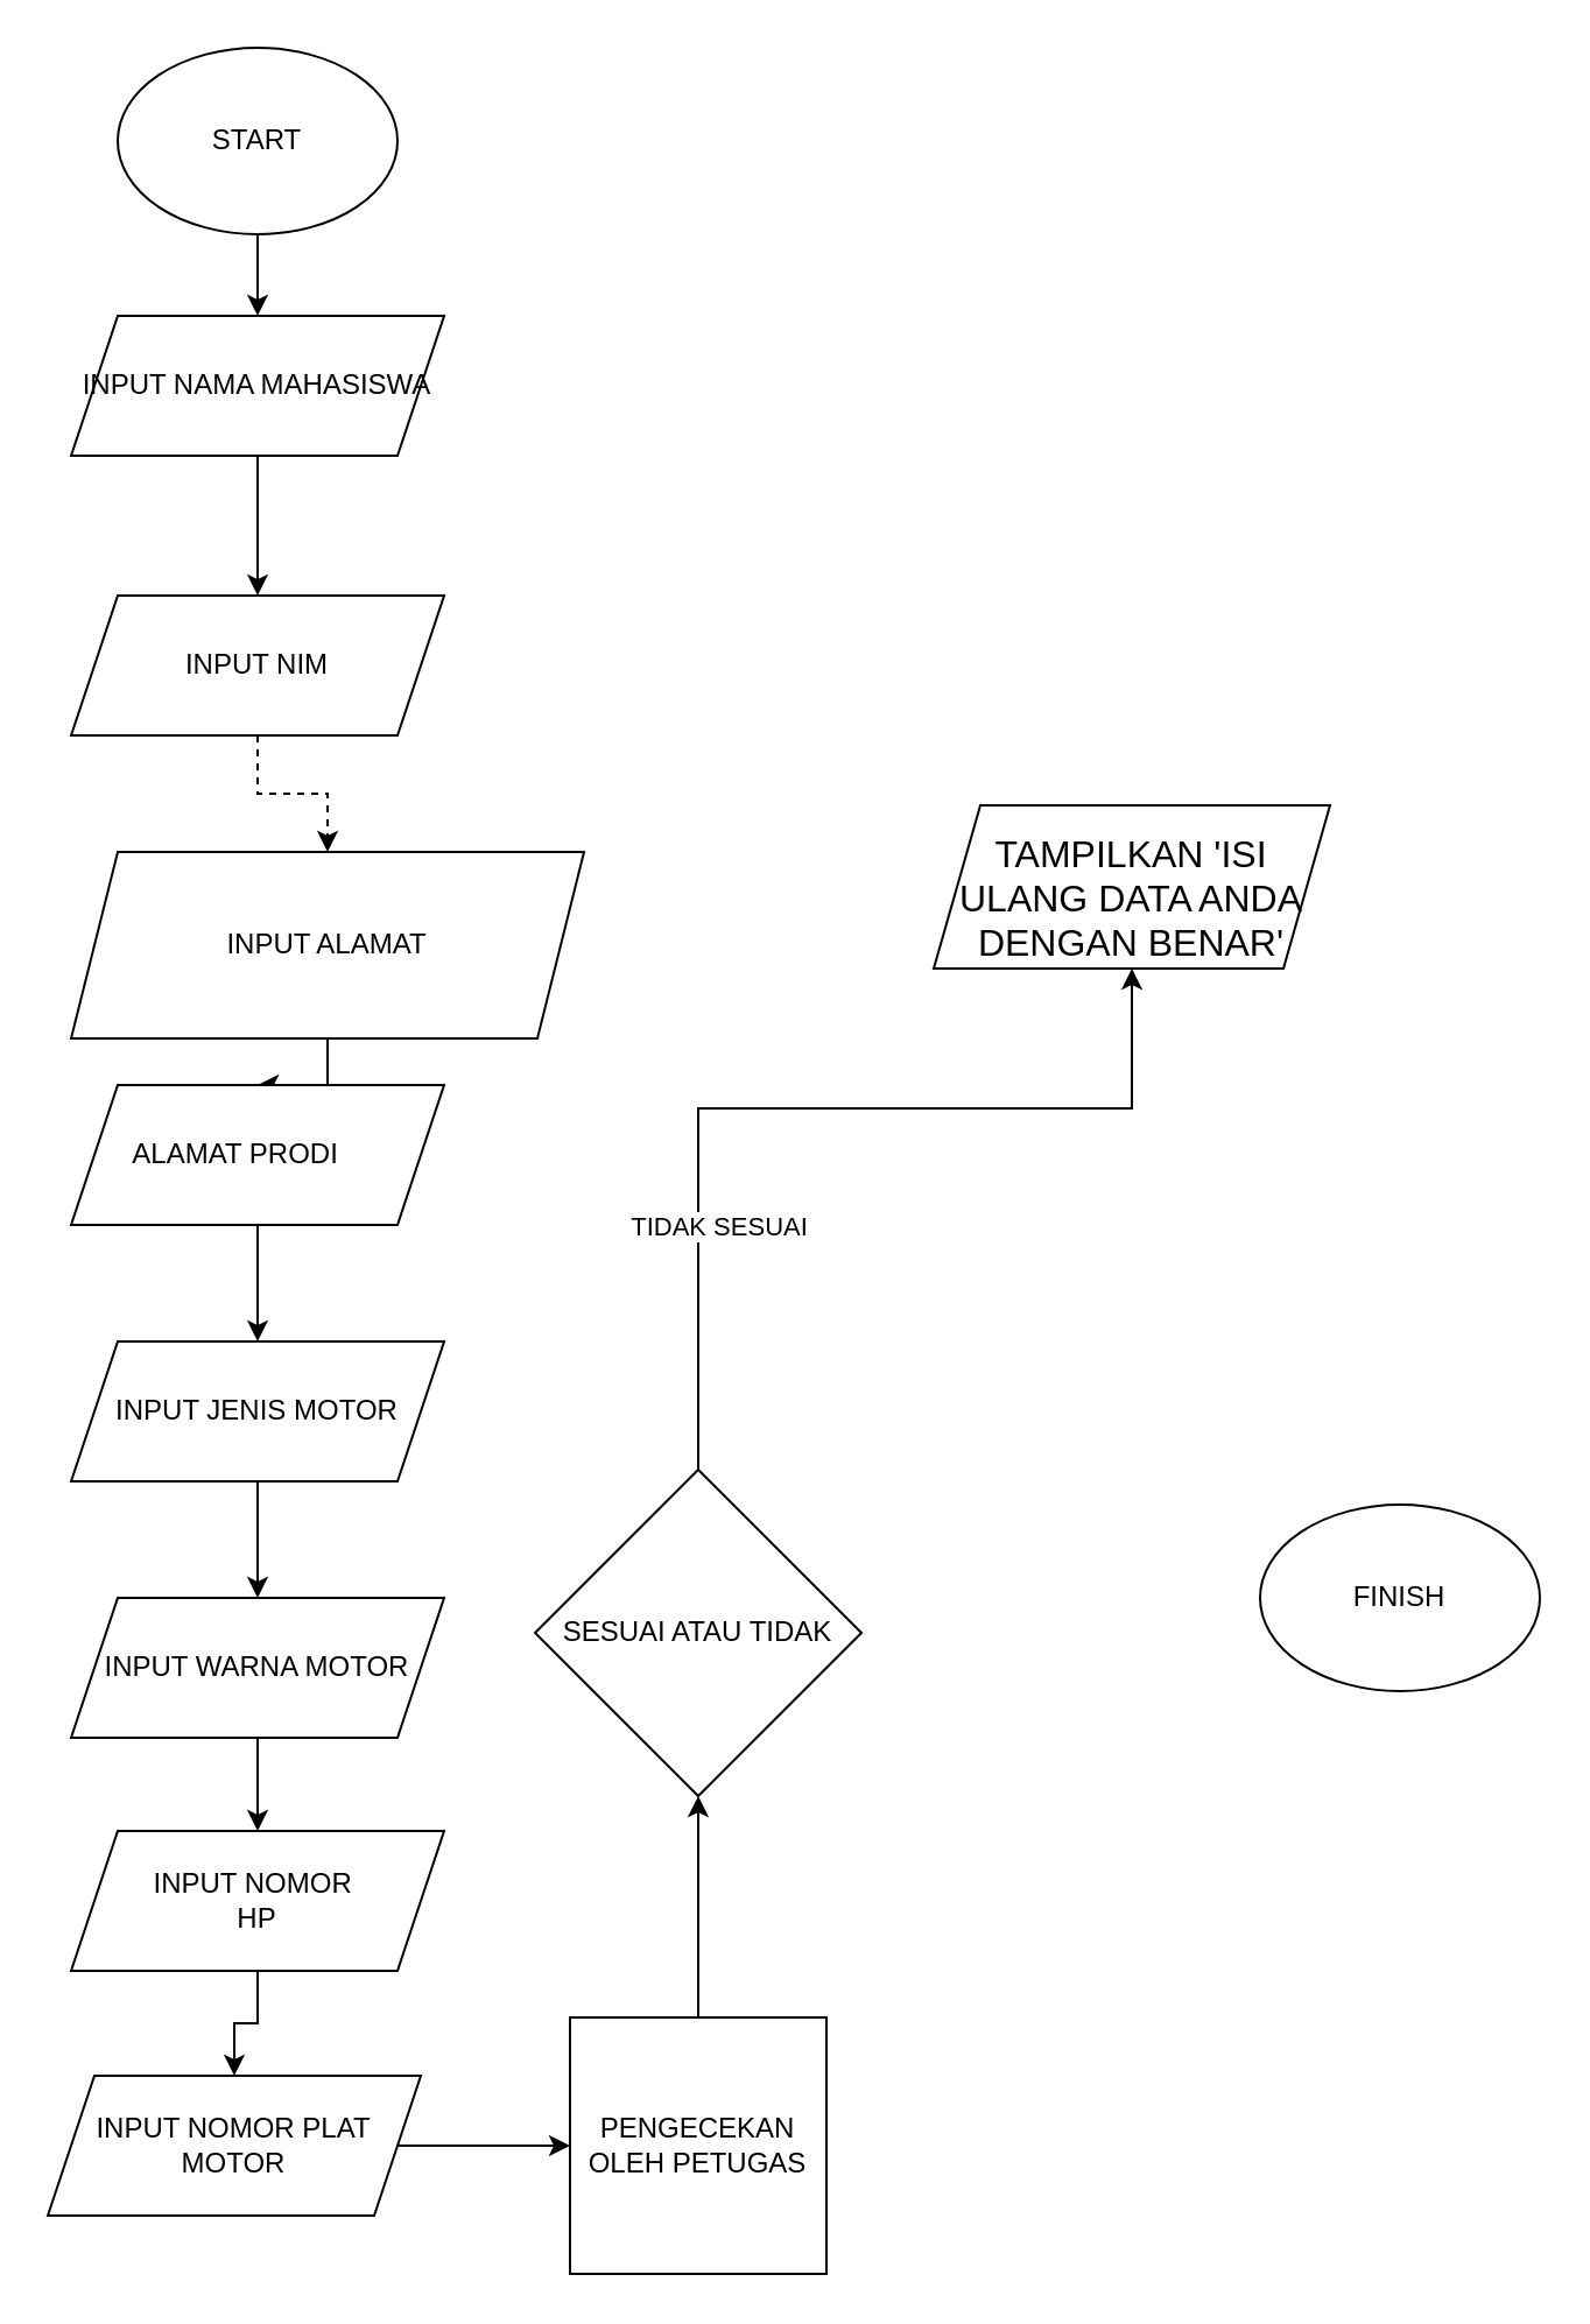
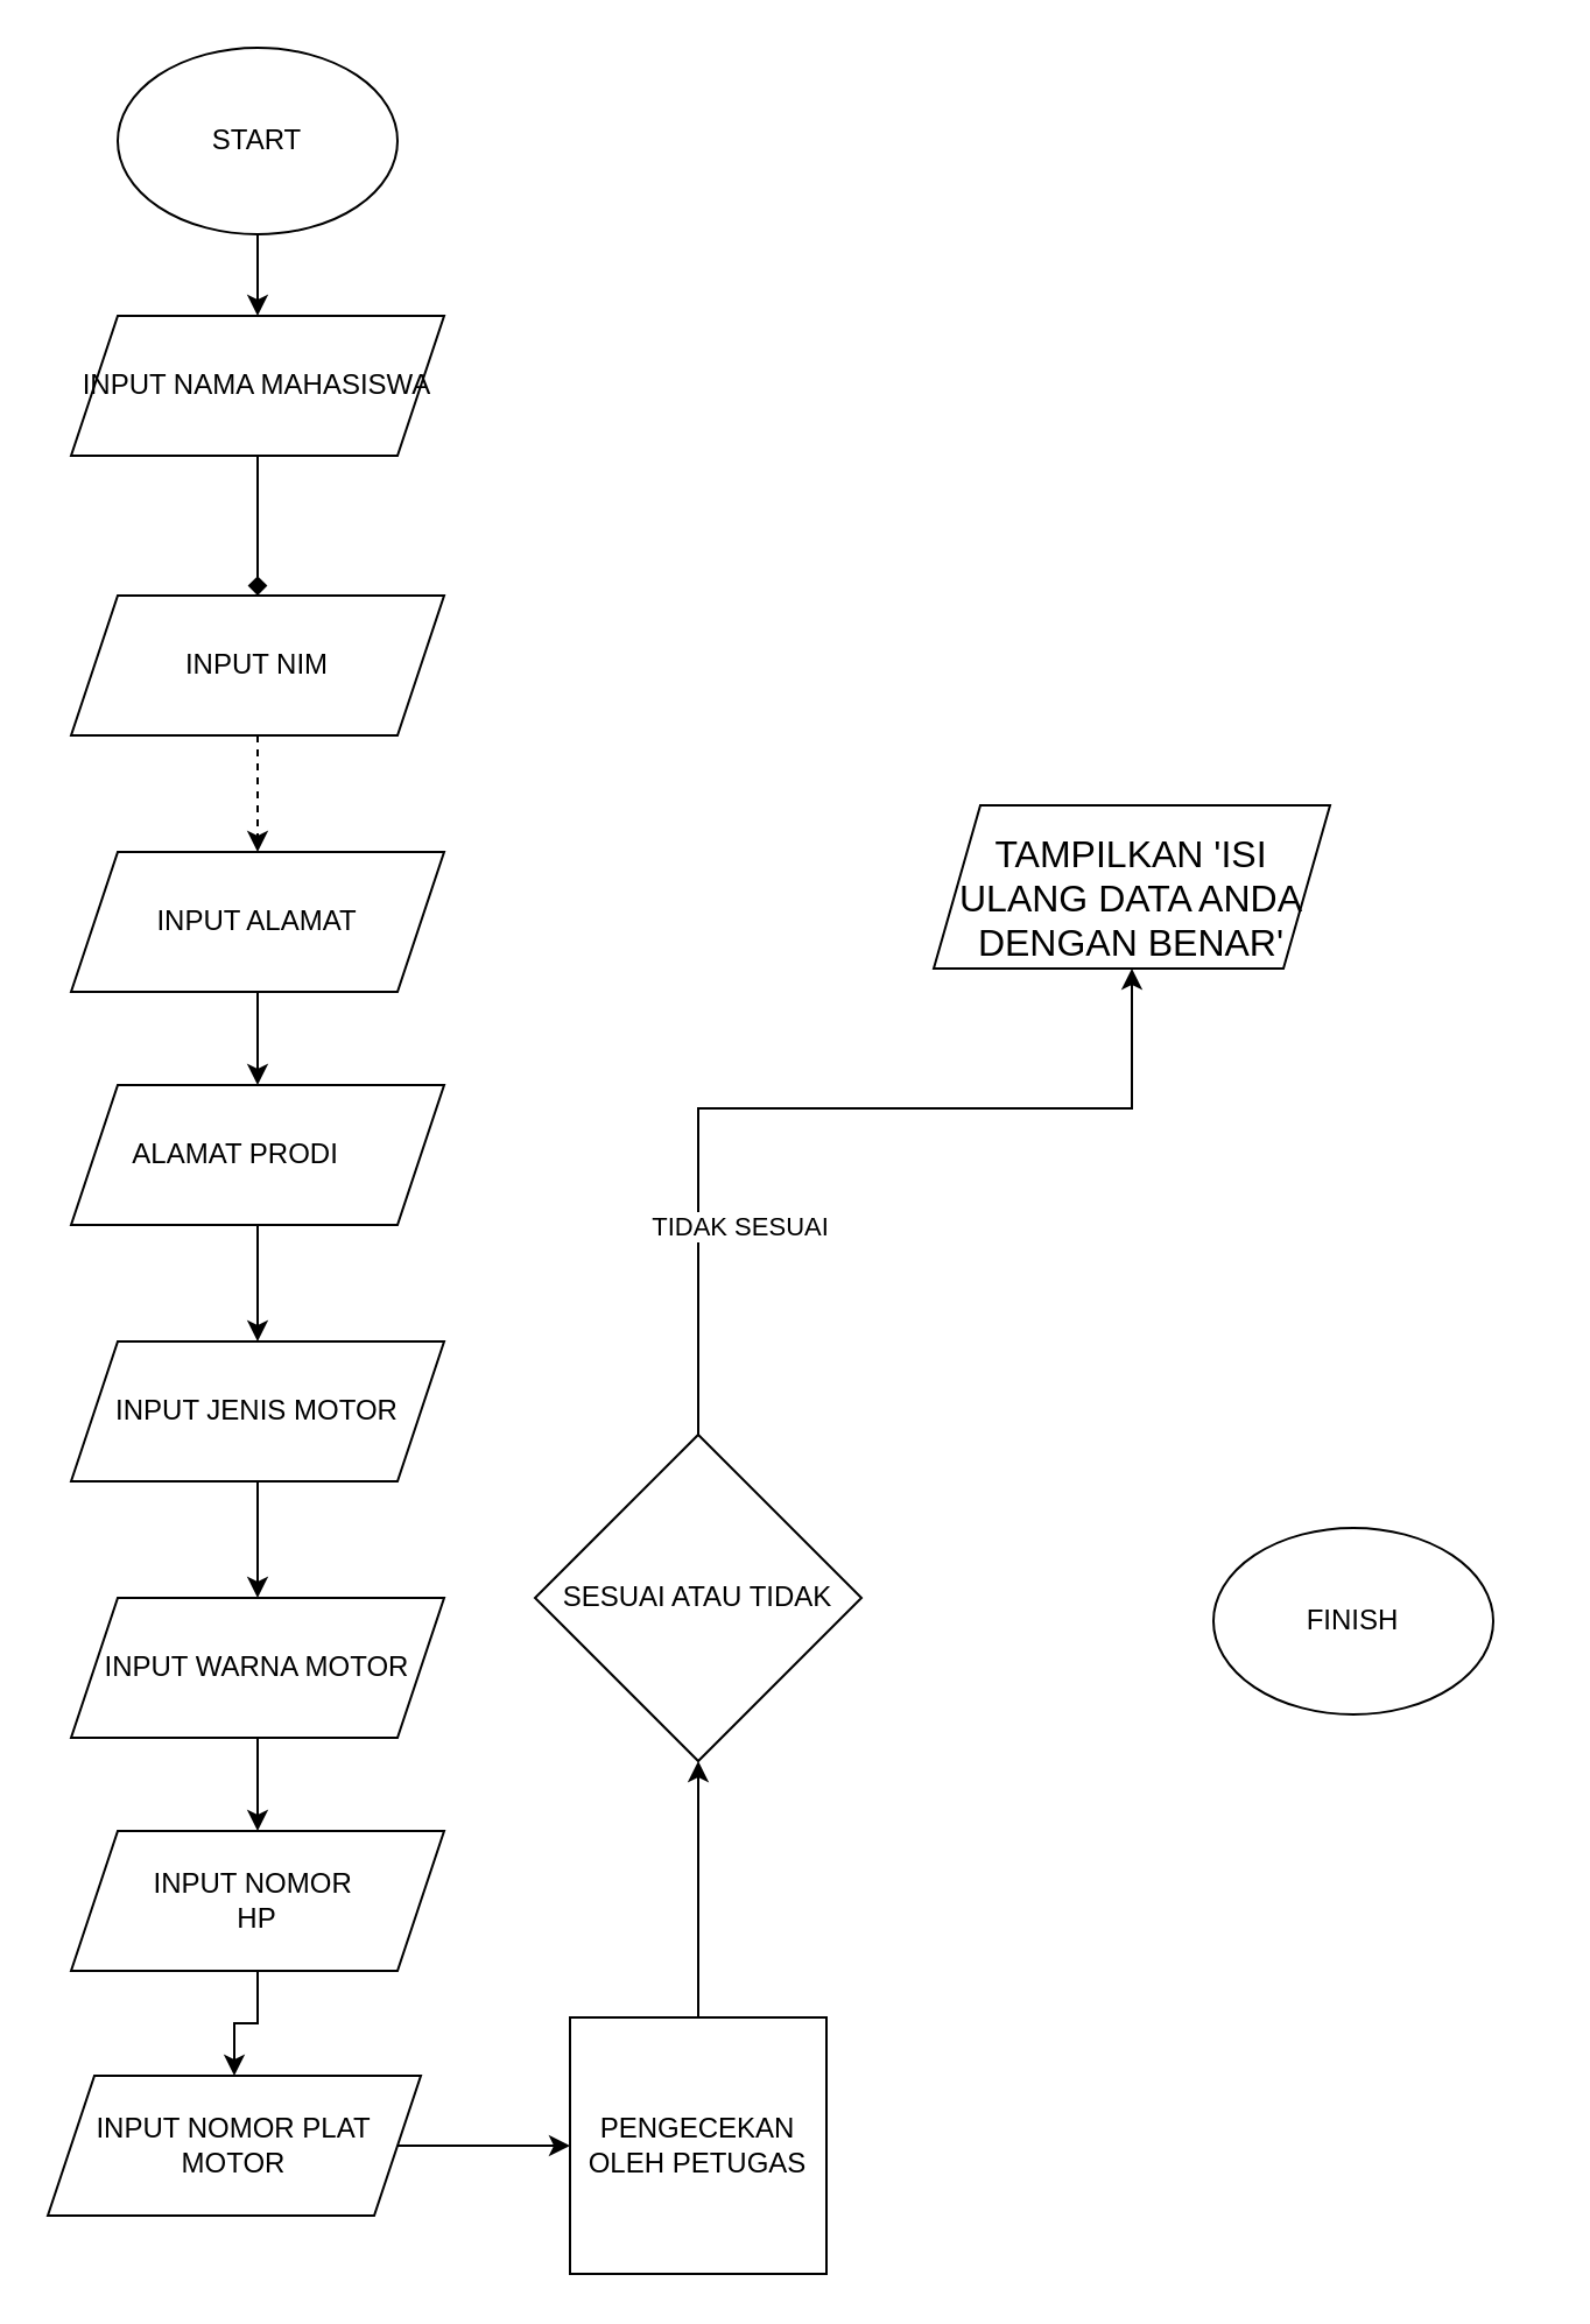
- <mxCell id="4" value="" style="edgeStyle=orthogonalEdgeStyle;rounded=0;orthogonalLoop=1;jettySize=auto;html=1;" edge="1" parent="1" source="5" target="7"><mxGeometry relative="1" as="geometry" /></mxCell>
+ <mxCell id="4" value="" style="edgeStyle=orthogonalEdgeStyle;rounded=0;orthogonalLoop=1;jettySize=auto;html=1;endArrow=diamond;" edge="1" parent="1" source="5" target="7"><mxGeometry relative="1" as="geometry" /></mxCell>
- <mxCell id="9" value="INPUT ALAMAT" style="shape=parallelogram;perimeter=parallelogramPerimeter;whiteSpace=wrap;html=1;fixedSize=1;" vertex="1" parent="1"><mxGeometry x="30" y="365" width="220" height="80" as="geometry" /></mxCell>
+ <mxCell id="9" value="INPUT ALAMAT" style="shape=parallelogram;perimeter=parallelogramPerimeter;whiteSpace=wrap;html=1;fixedSize=1;" vertex="1" parent="1"><mxGeometry x="30" y="365" width="160" height="60" as="geometry" /></mxCell>
- <mxCell id="24" value="FINISH" style="ellipse;whiteSpace=wrap;html=1;" vertex="1" parent="1"><mxGeometry x="540" y="645" width="120" height="80" as="geometry" /></mxCell>
+ <mxCell id="24" value="FINISH" style="ellipse;whiteSpace=wrap;html=1;" vertex="1" parent="1"><mxGeometry x="520" y="655" width="120" height="80" as="geometry" /></mxCell>
- <mxCell id="21" value="SESUAI ATAU TIDAK" style="rhombus;whiteSpace=wrap;html=1;" vertex="1" parent="1"><mxGeometry x="229" y="630" width="140" height="140" as="geometry" /></mxCell>
+ <mxCell id="21" value="SESUAI ATAU TIDAK" style="rhombus;whiteSpace=wrap;html=1;" vertex="1" parent="1"><mxGeometry x="229" y="615" width="140" height="140" as="geometry" /></mxCell>
